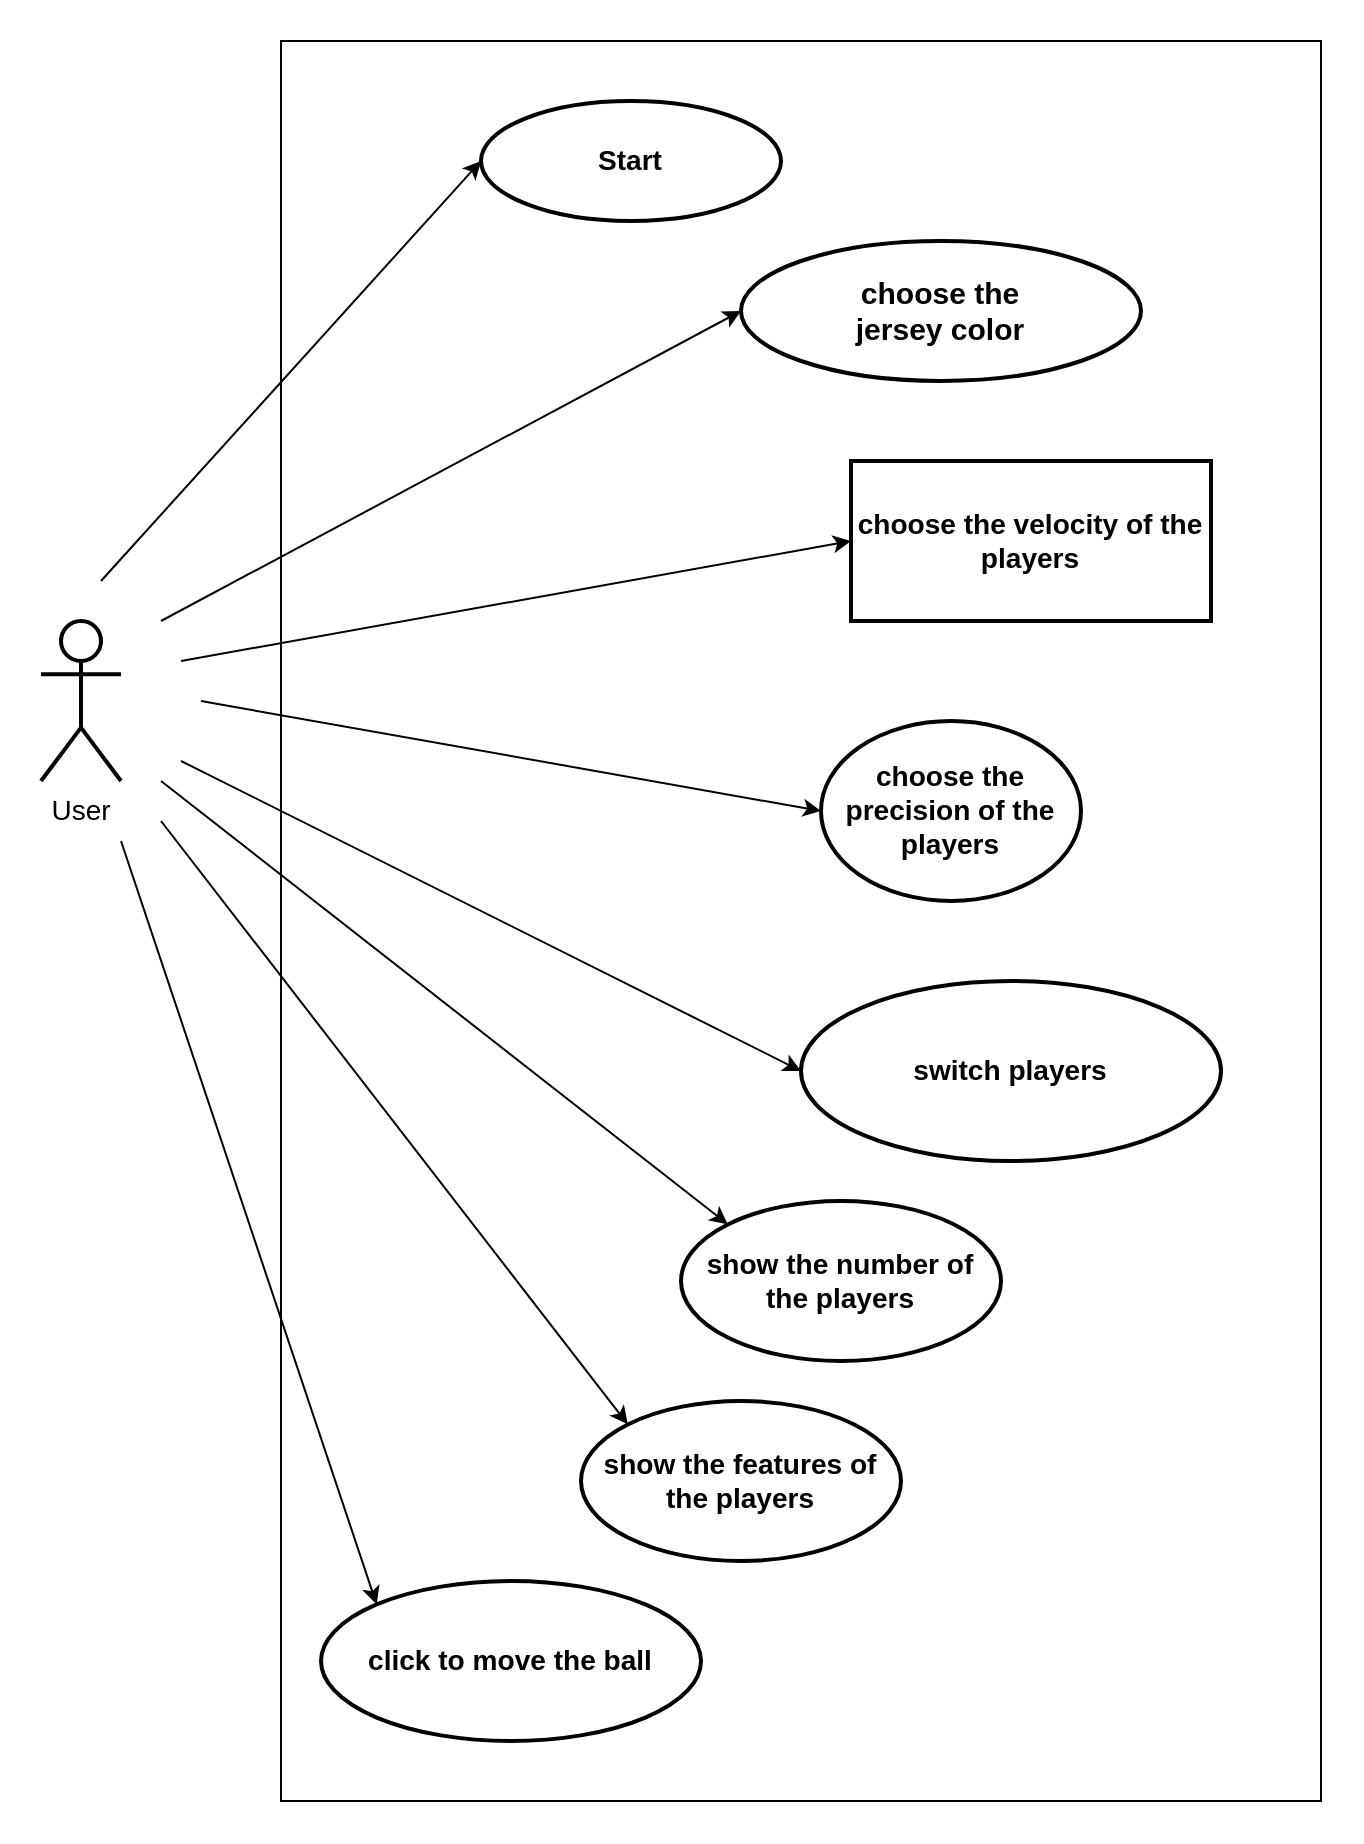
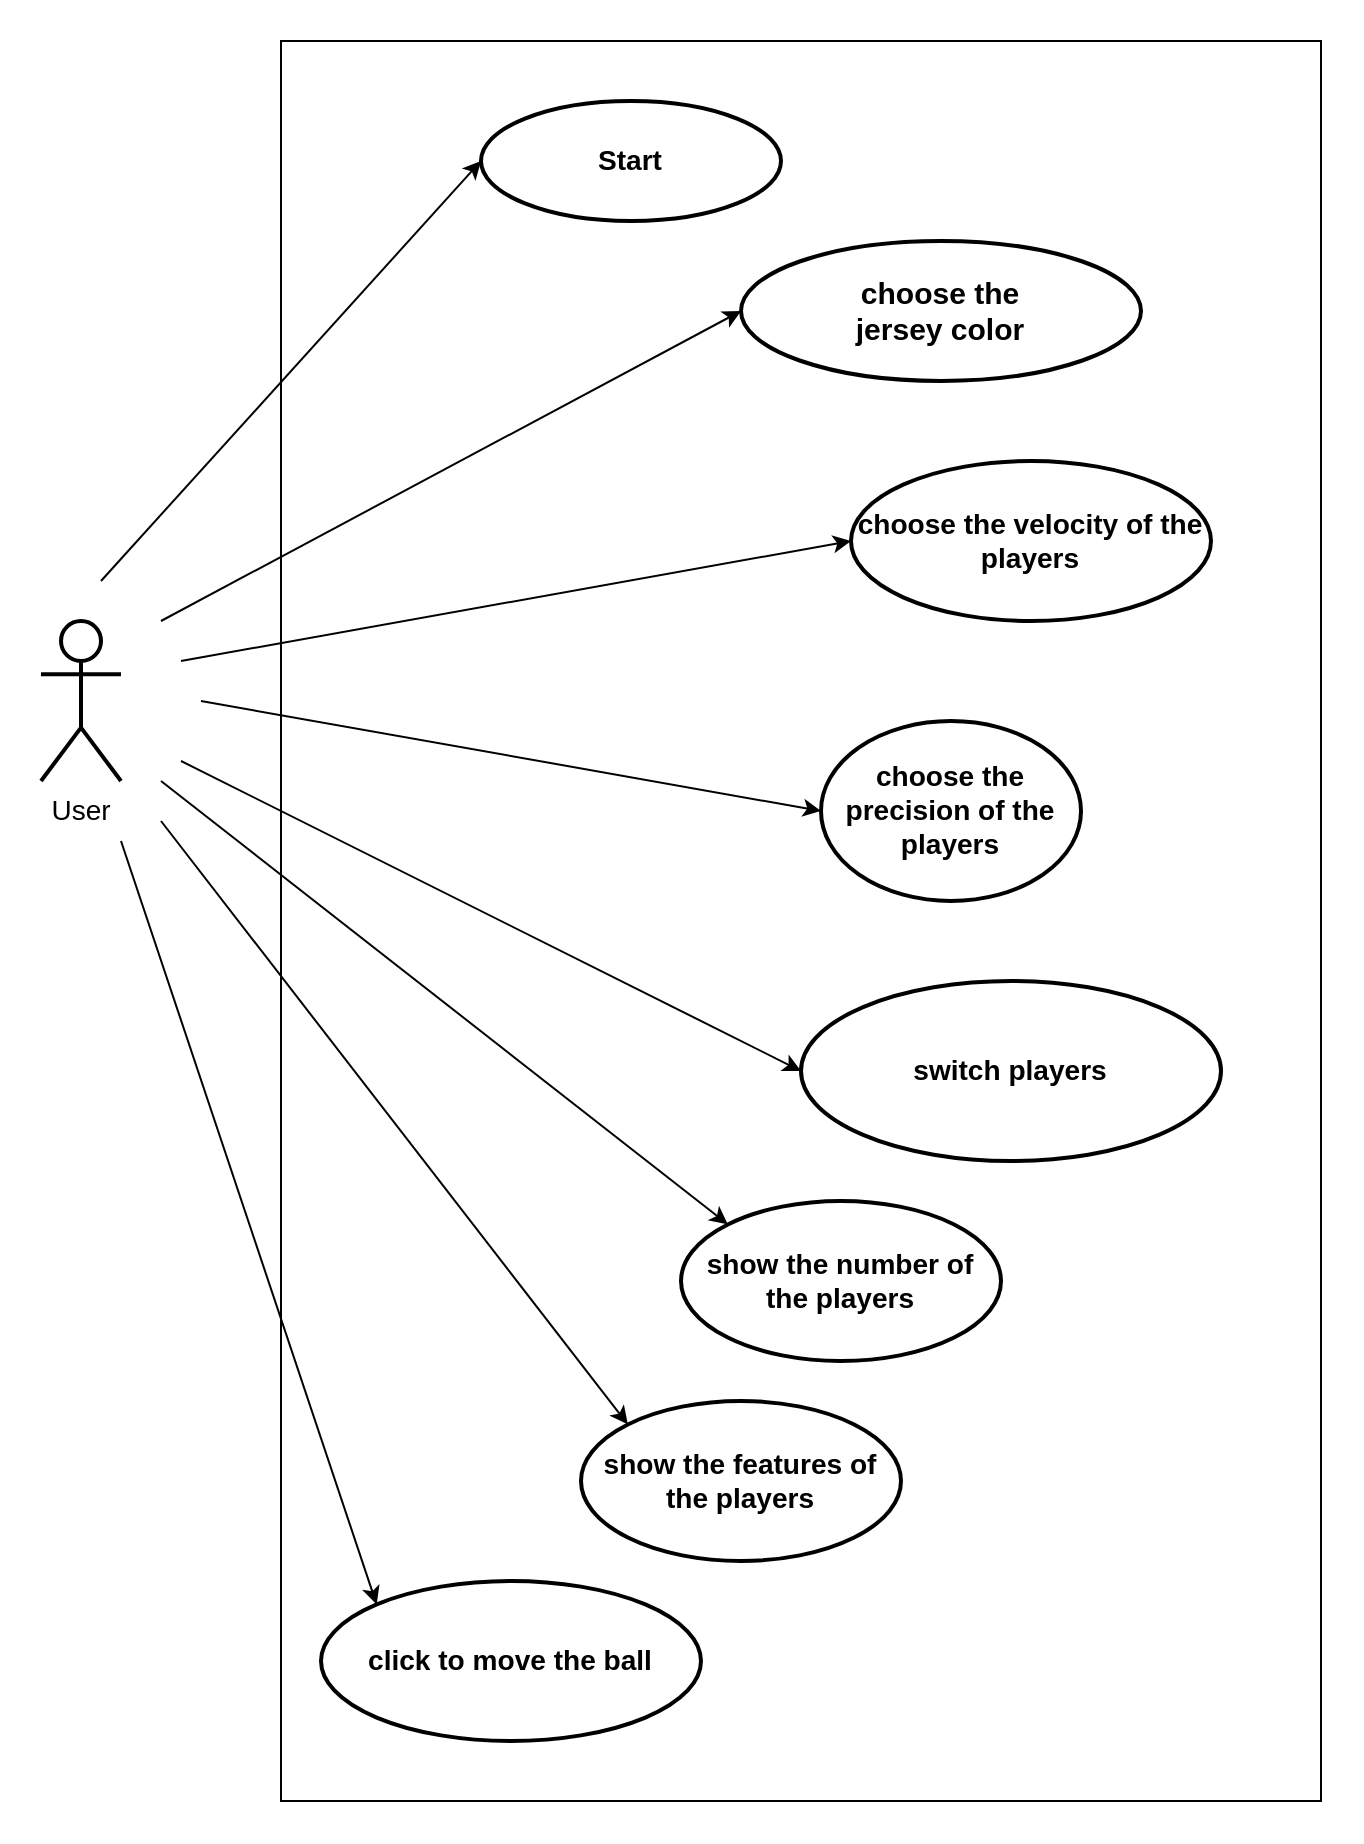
- <mxCell id="7" value="&lt;h3&gt;choose the velocity of the players&lt;/h3&gt;" style="whiteSpace=wrap;html=1;strokeWidth=2;rounded=0;" parent="1" vertex="1"><mxGeometry x="425" y="230" width="180" height="80" as="geometry" /></mxCell>
+ <mxCell id="7" value="&lt;h3&gt;choose the velocity of the players&lt;/h3&gt;" style="ellipse;whiteSpace=wrap;html=1;strokeWidth=2;" parent="1" vertex="1"><mxGeometry x="425" y="230" width="180" height="80" as="geometry" /></mxCell>
